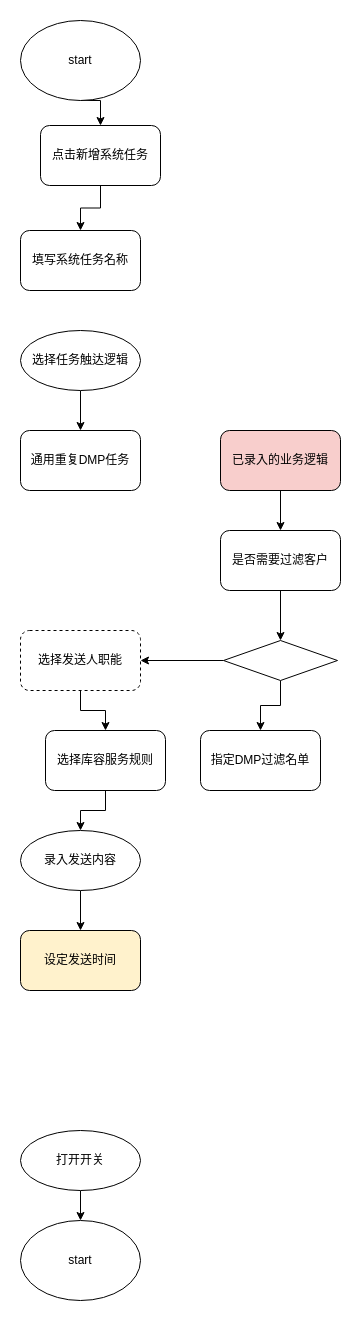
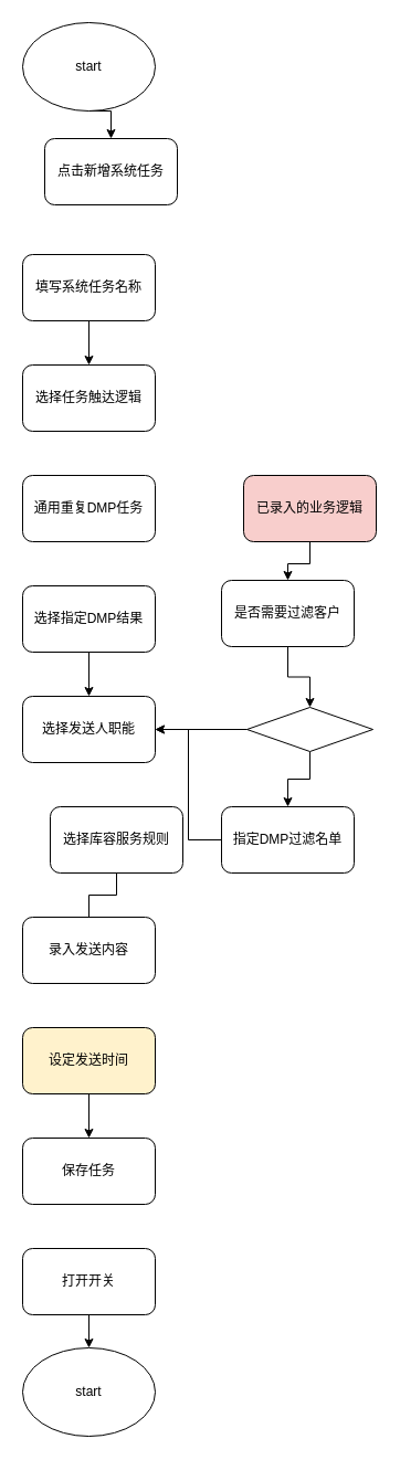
- <mxCell id="4" style="edgeStyle=orthogonalEdgeStyle;rounded=0;orthogonalLoop=1;jettySize=auto;html=1;exitX=0.5;exitY=1;exitDx=0;exitDy=0;entryX=0.5;entryY=0;entryDx=0;entryDy=0;" edge="1" parent="1" source="5" target="7"><mxGeometry relative="1" as="geometry" /></mxCell>
+ <mxCell id="6" style="edgeStyle=orthogonalEdgeStyle;rounded=0;orthogonalLoop=1;jettySize=auto;html=1;exitX=0.5;exitY=1;exitDx=0;exitDy=0;entryX=0.5;entryY=0;entryDx=0;entryDy=0;" edge="1" parent="1" source="7" target="9"><mxGeometry relative="1" as="geometry" /></mxCell>
- <mxCell id="9" value="选择任务触达逻辑" style="ellipse;whiteSpace=wrap;html=1;" vertex="1" parent="1"><mxGeometry x="20" y="330" width="120" height="60" as="geometry" /></mxCell>
+ <mxCell id="9" value="选择任务触达逻辑" style="rounded=1;whiteSpace=wrap;html=1;" vertex="1" parent="1"><mxGeometry x="20" y="330" width="120" height="60" as="geometry" /></mxCell>
- <mxCell id="8" style="edgeStyle=orthogonalEdgeStyle;rounded=0;orthogonalLoop=1;jettySize=auto;html=1;exitX=0.5;exitY=1;exitDx=0;exitDy=0;entryX=0.5;entryY=0;entryDx=0;entryDy=0;" edge="1" parent="1" source="9" target="10"><mxGeometry relative="1" as="geometry" /></mxCell>
+ <mxCell id="14" value="选择指定DMP结果" style="rounded=1;whiteSpace=wrap;html=1;" vertex="1" parent="1"><mxGeometry x="20" y="530" width="120" height="60" as="geometry" /></mxCell>
- <mxCell id="21" value="是否需要过滤客户" style="rounded=1;whiteSpace=wrap;html=1;" vertex="1" parent="1"><mxGeometry x="220" y="530" width="120" height="60" as="geometry" /></mxCell>
+ <mxCell id="21" value="是否需要过滤客户" style="rounded=1;whiteSpace=wrap;html=1;" vertex="1" parent="1"><mxGeometry x="200" y="525" width="120" height="60" as="geometry" /></mxCell>
+ <mxCell id="13" style="edgeStyle=orthogonalEdgeStyle;rounded=0;orthogonalLoop=1;jettySize=auto;html=1;exitX=0.5;exitY=1;exitDx=0;exitDy=0;entryX=0.5;entryY=0;entryDx=0;entryDy=0;" edge="1" parent="1" source="14" target="16"><mxGeometry relative="1" as="geometry" /></mxCell>
- <mxCell id="16" value="选择发送人职能" style="rounded=1;whiteSpace=wrap;html=1;dashed=1;" vertex="1" parent="1"><mxGeometry x="20" y="630" width="120" height="60" as="geometry" /></mxCell>
+ <mxCell id="16" value="选择发送人职能" style="rounded=1;whiteSpace=wrap;html=1;" vertex="1" parent="1"><mxGeometry x="20" y="630" width="120" height="60" as="geometry" /></mxCell>
- <mxCell id="15" style="edgeStyle=orthogonalEdgeStyle;rounded=0;orthogonalLoop=1;jettySize=auto;html=1;exitX=0.5;exitY=1;exitDx=0;exitDy=0;entryX=0.5;entryY=0;entryDx=0;entryDy=0;" edge="1" parent="1" source="16" target="25"><mxGeometry relative="1" as="geometry" /></mxCell>
+ <mxCell id="22" style="edgeStyle=orthogonalEdgeStyle;rounded=0;orthogonalLoop=1;jettySize=auto;html=1;exitX=0;exitY=0.5;exitDx=0;exitDy=0;entryX=1;entryY=0.5;entryDx=0;entryDy=0;" edge="1" parent="1" source="23" target="16"><mxGeometry relative="1" as="geometry" /></mxCell>
- <mxCell id="24" value="" style="edgeStyle=orthogonalEdgeStyle;rounded=0;orthogonalLoop=1;jettySize=auto;html=1;" edge="1" parent="1" source="25" target="27"><mxGeometry relative="1" as="geometry" /></mxCell>
+ <mxCell id="24" value="" style="edgeStyle=orthogonalEdgeStyle;rounded=0;orthogonalLoop=1;jettySize=auto;html=1;endArrow=none;" edge="1" parent="1" source="25" target="27"><mxGeometry relative="1" as="geometry" /></mxCell>
- <mxCell id="27" value="录入发送内容" style="ellipse;whiteSpace=wrap;html=1;" vertex="1" parent="1"><mxGeometry x="20" y="830" width="120" height="60" as="geometry" /></mxCell>
+ <mxCell id="27" value="录入发送内容" style="rounded=1;whiteSpace=wrap;html=1;" vertex="1" parent="1"><mxGeometry x="20" y="830" width="120" height="60" as="geometry" /></mxCell>
- <mxCell id="26" value="" style="edgeStyle=orthogonalEdgeStyle;rounded=0;orthogonalLoop=1;jettySize=auto;html=1;" edge="1" parent="1" source="27" target="29"><mxGeometry relative="1" as="geometry" /></mxCell>
+ <mxCell id="28" value="" style="edgeStyle=orthogonalEdgeStyle;rounded=0;orthogonalLoop=1;jettySize=auto;html=1;" edge="1" parent="1" source="29" target="31"><mxGeometry relative="1" as="geometry" /></mxCell>
+ <mxCell id="31" value="保存任务" style="rounded=1;whiteSpace=wrap;html=1;" vertex="1" parent="1"><mxGeometry x="20" y="1030" width="120" height="60" as="geometry" /></mxCell>
- <mxCell id="33" value="打开开关" style="ellipse;whiteSpace=wrap;html=1;" vertex="1" parent="1"><mxGeometry x="20" y="1130" width="120" height="60" as="geometry" /></mxCell>
+ <mxCell id="33" value="打开开关" style="rounded=1;whiteSpace=wrap;html=1;" vertex="1" parent="1"><mxGeometry x="20" y="1130" width="120" height="60" as="geometry" /></mxCell>
